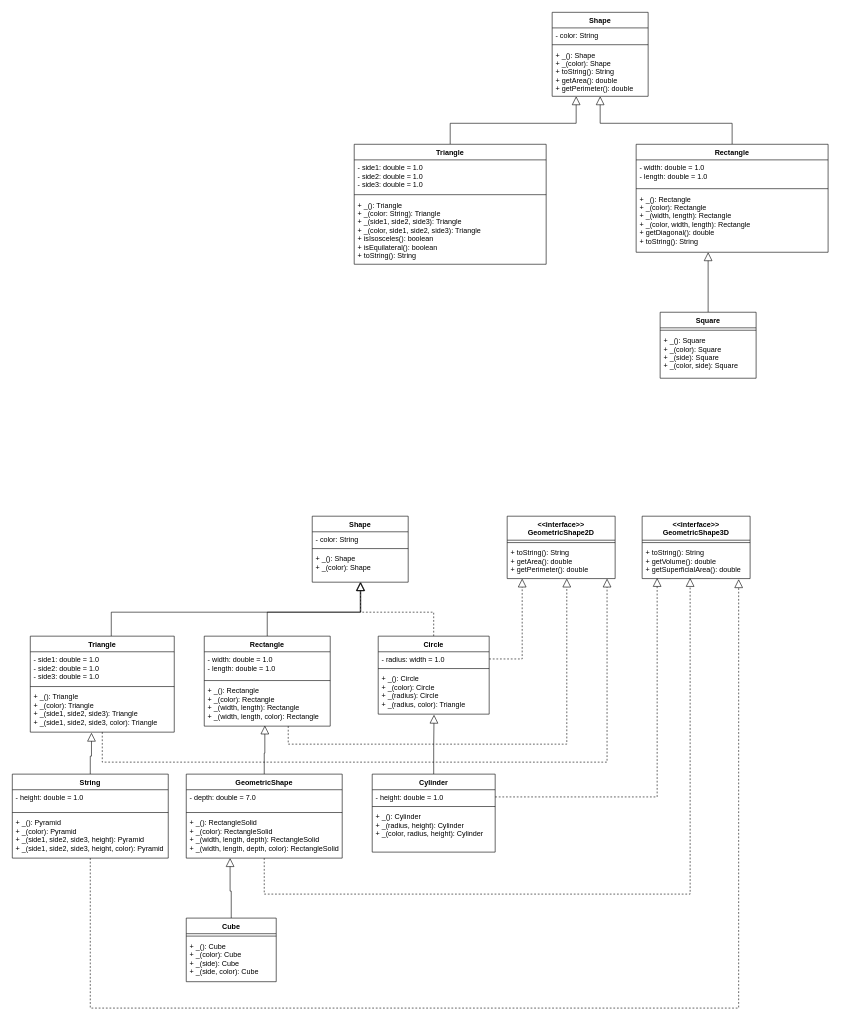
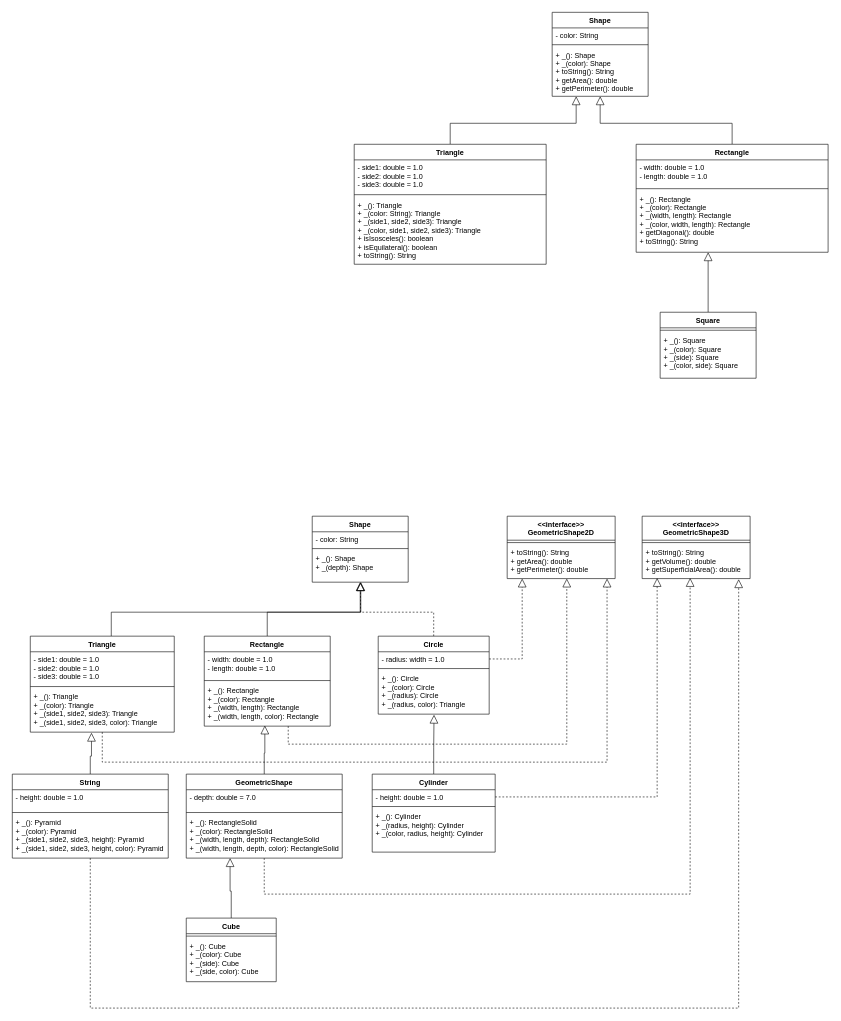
- <mxCell id="39" value="+ _(): Shape&#10;+ _(color): Shape" style="text;strokeColor=none;fillColor=none;align=left;verticalAlign=top;spacingLeft=4;spacingRight=4;overflow=hidden;rotatable=0;points=[[0,0.5],[1,0.5]];portConstraint=eastwest;" vertex="1" parent="36"><mxGeometry y="58" width="160" height="52" as="geometry" /></mxCell>
+ <mxCell id="39" value="+ _(): Shape&#10;+ _(depth): Shape" style="text;strokeColor=none;fillColor=none;align=left;verticalAlign=top;spacingLeft=4;spacingRight=4;overflow=hidden;rotatable=0;points=[[0,0.5],[1,0.5]];portConstraint=eastwest;" vertex="1" parent="36"><mxGeometry y="58" width="160" height="52" as="geometry" /></mxCell>
